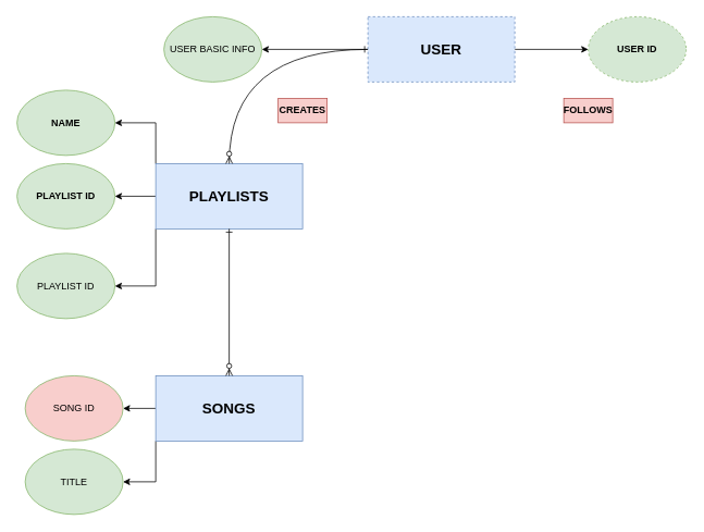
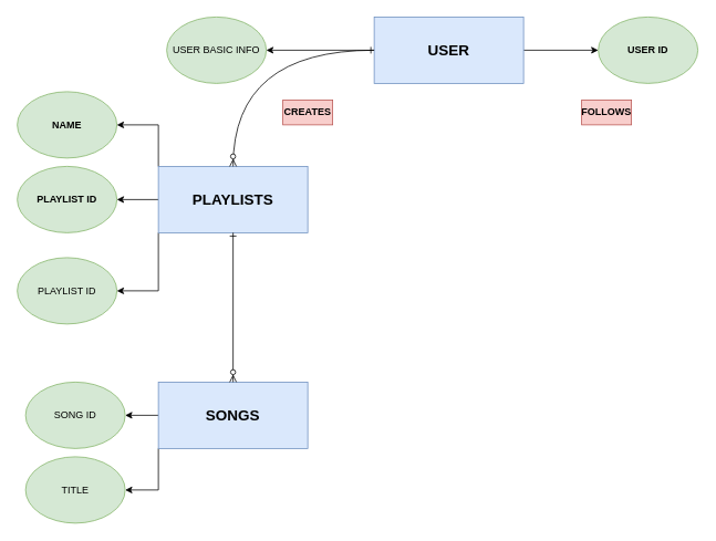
- <mxCell id="4" value="&lt;font style=&quot;font-size: 18px;&quot;&gt;&lt;b&gt;USER&lt;/b&gt;&lt;/font&gt;" style="rounded=0;whiteSpace=wrap;html=1;fillColor=#dae8fc;strokeColor=#6c8ebf;dashed=1;" vertex="1" parent="1"><mxGeometry x="450" y="20" width="180" height="80" as="geometry" /></mxCell>
+ <mxCell id="4" value="&lt;font style=&quot;font-size: 18px;&quot;&gt;&lt;b&gt;USER&lt;/b&gt;&lt;/font&gt;" style="rounded=0;whiteSpace=wrap;html=1;fillColor=#dae8fc;strokeColor=#6c8ebf;" vertex="1" parent="1"><mxGeometry x="450" y="20" width="180" height="80" as="geometry" /></mxCell>
- <mxCell id="11" value="USER ID" style="ellipse;whiteSpace=wrap;html=1;fillColor=#d5e8d4;strokeColor=#82b366;fontStyle=1;dashed=1;" vertex="1" parent="1"><mxGeometry x="720" y="20" width="120" height="80" as="geometry" /></mxCell>
+ <mxCell id="11" value="USER ID" style="ellipse;whiteSpace=wrap;html=1;fillColor=#d5e8d4;strokeColor=#82b366;fontStyle=1" vertex="1" parent="1"><mxGeometry x="720" y="20" width="120" height="80" as="geometry" /></mxCell>
- <mxCell id="13" value="&lt;b&gt;FOLLOWS&lt;/b&gt;" style="text;html=1;align=center;verticalAlign=middle;whiteSpace=wrap;rounded=0;fillColor=#f8cecc;strokeColor=#b85450;" vertex="1" parent="1"><mxGeometry x="690" y="120" width="60" height="30" as="geometry" /></mxCell>
+ <mxCell id="13" value="&lt;b&gt;FOLLOWS&lt;/b&gt;" style="text;html=1;align=center;verticalAlign=middle;whiteSpace=wrap;rounded=0;fillColor=#f8cecc;strokeColor=#b85450;" vertex="1" parent="1"><mxGeometry x="700" y="120" width="60" height="30" as="geometry" /></mxCell>
- <mxCell id="21" value="SONG ID" style="ellipse;whiteSpace=wrap;html=1;fillColor=#f8cecc;strokeColor=#82b366;fontStyle=0;" vertex="1" parent="1"><mxGeometry x="30" y="460" width="120" height="80" as="geometry" /></mxCell>
+ <mxCell id="21" value="SONG ID" style="ellipse;whiteSpace=wrap;html=1;fillColor=#d5e8d4;strokeColor=#82b366;fontStyle=0" vertex="1" parent="1"><mxGeometry x="30" y="460" width="120" height="80" as="geometry" /></mxCell>
